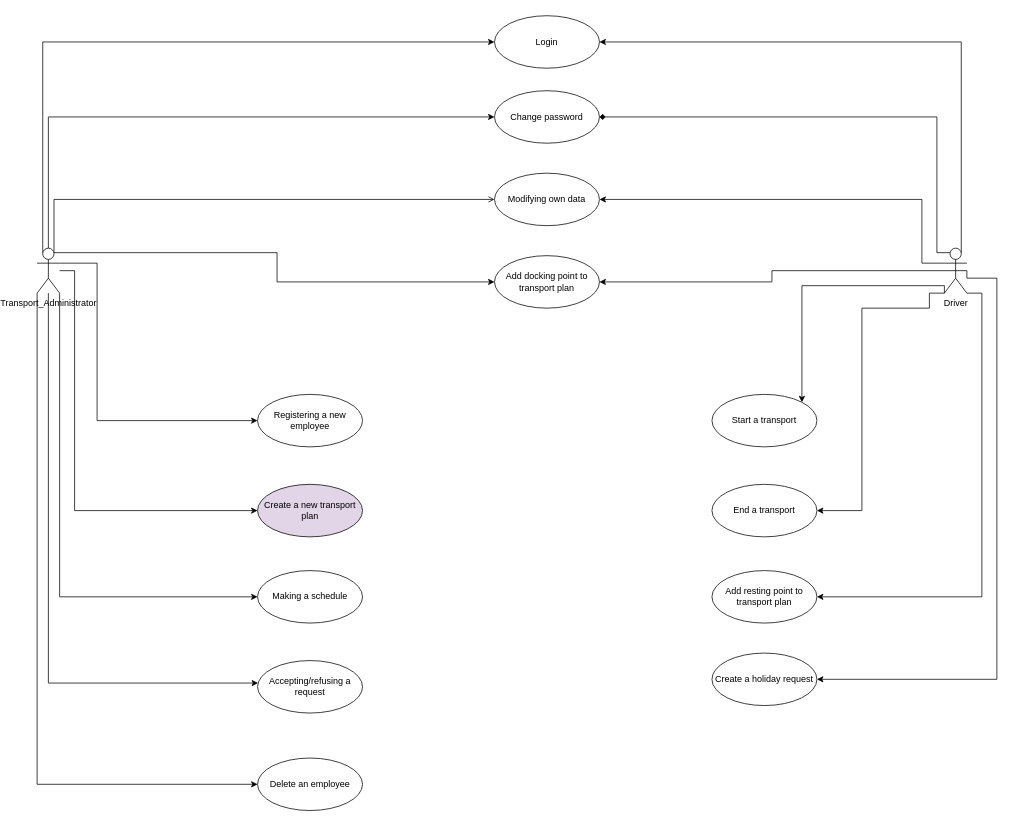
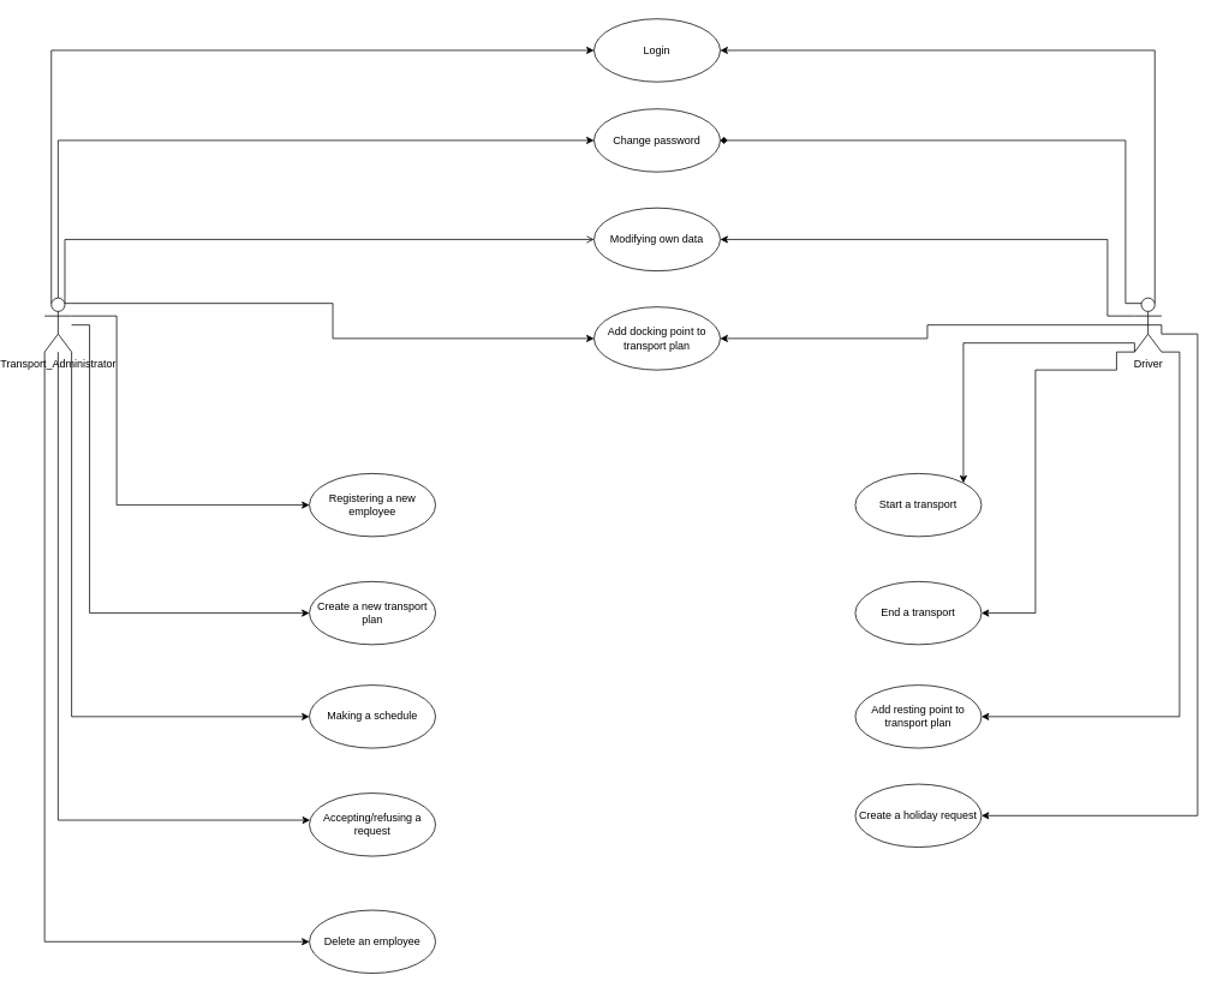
- <mxCell id="12" value="Create a new transport plan" style="ellipse;whiteSpace=wrap;html=1;fillColor=#e1d5e7;" vertex="1" parent="1"><mxGeometry x="314" y="645" width="140" height="70" as="geometry" /></mxCell>
+ <mxCell id="12" value="Create a new transport plan" style="ellipse;whiteSpace=wrap;html=1;" vertex="1" parent="1"><mxGeometry x="314" y="645" width="140" height="70" as="geometry" /></mxCell>
